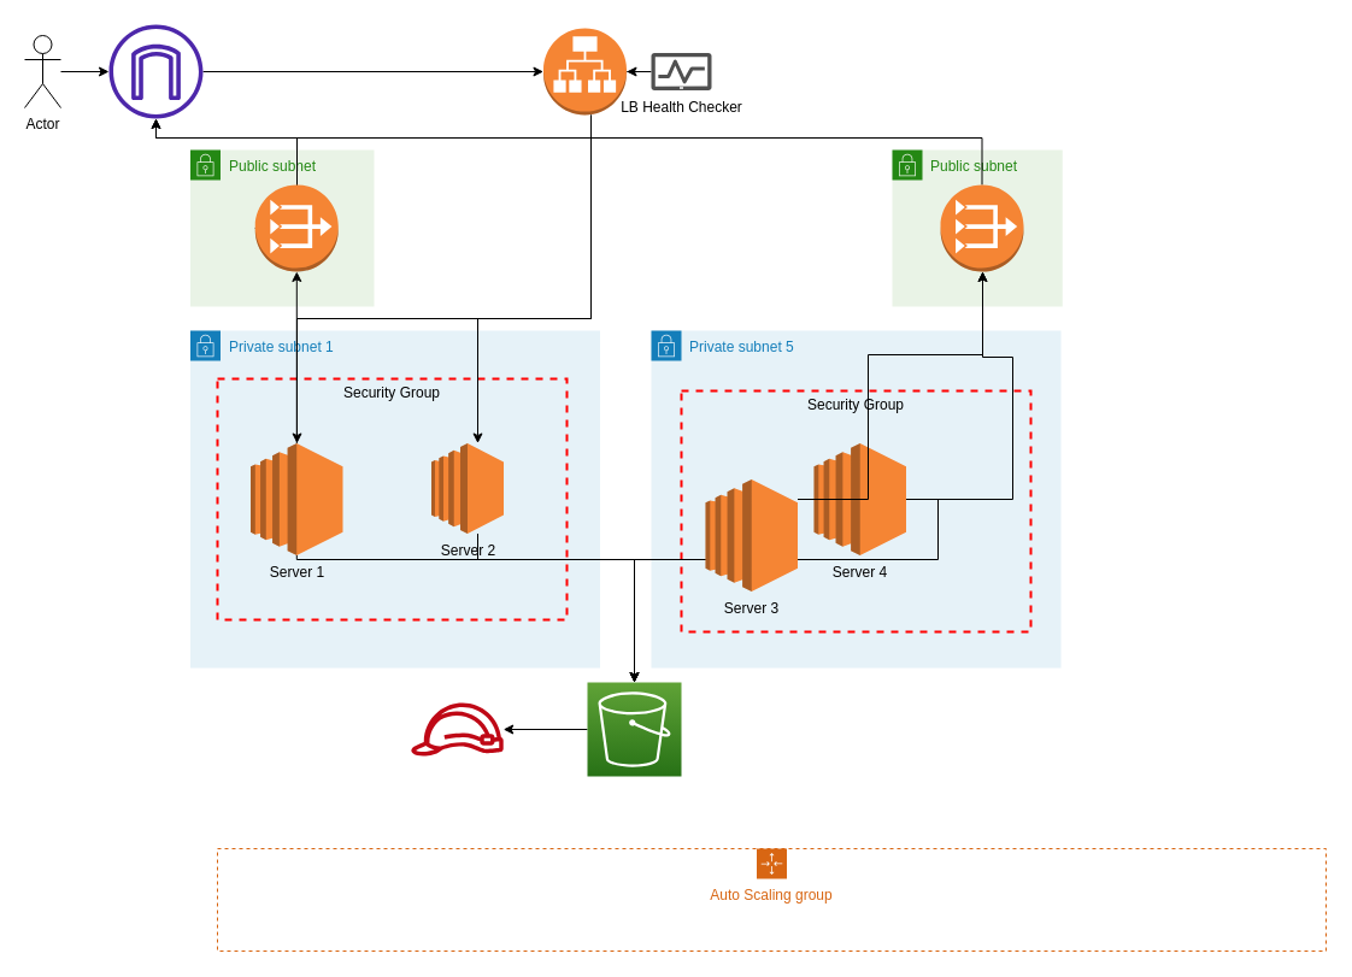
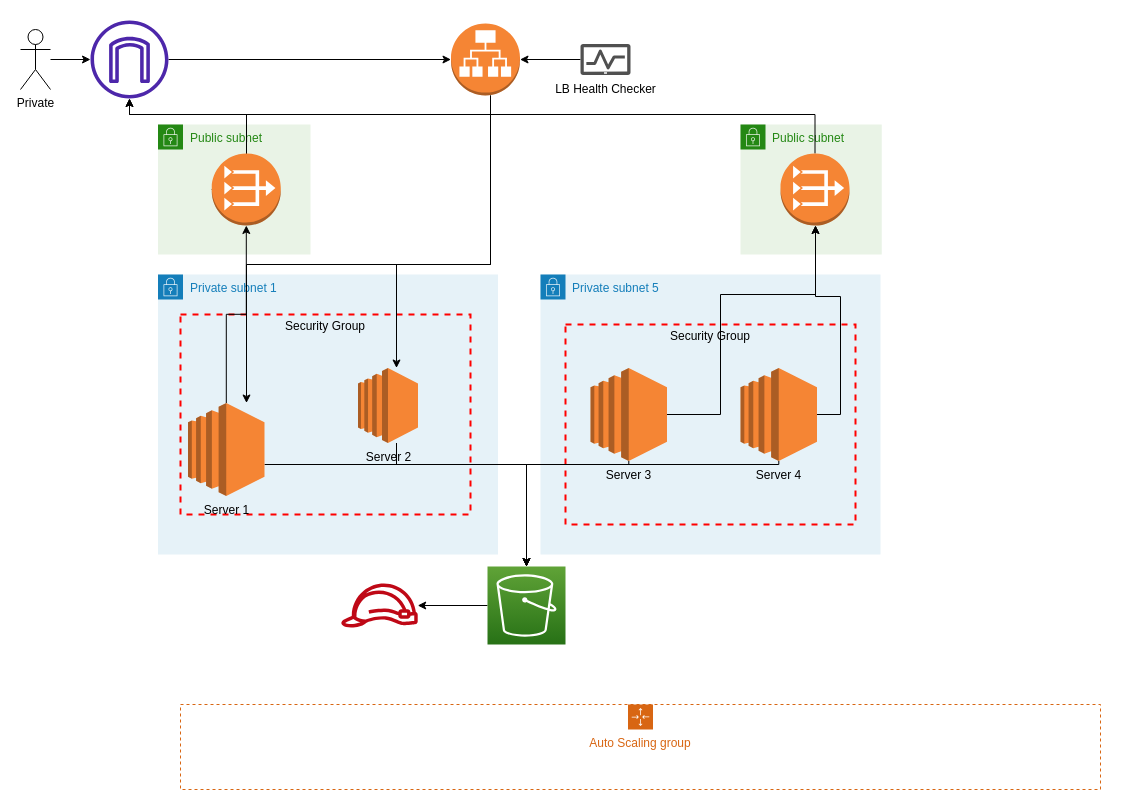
- <mxCell id="22" value="LB Health Checker" style="sketch=0;pointerEvents=1;shadow=0;dashed=0;html=1;strokeColor=none;labelPosition=center;verticalLabelPosition=bottom;verticalAlign=top;align=center;fillColor=#505050;shape=mxgraph.mscae.intune.device_health" vertex="1" parent="1"><mxGeometry x="540" y="43.5" width="50" height="31" as="geometry" /></mxCell>
+ <mxCell id="22" value="LB Health Checker" style="sketch=0;pointerEvents=1;shadow=0;dashed=0;html=1;strokeColor=none;labelPosition=center;verticalLabelPosition=bottom;verticalAlign=top;align=center;fillColor=#505050;shape=mxgraph.mscae.intune.device_health" vertex="1" parent="1"><mxGeometry x="580" y="43.5" width="50" height="31" as="geometry" /></mxCell>
- <mxCell id="20" value="Actor" style="shape=umlActor;verticalLabelPosition=bottom;verticalAlign=top;html=1;outlineConnect=0;" vertex="1" parent="1"><mxGeometry x="20" y="29" width="30" height="60" as="geometry" /></mxCell>
+ <mxCell id="20" value="Private" style="shape=umlActor;verticalLabelPosition=bottom;verticalAlign=top;html=1;outlineConnect=0;" vertex="1" parent="1"><mxGeometry x="20" y="29" width="30" height="60" as="geometry" /></mxCell>
- <mxCell id="15" value="Server 1" style="outlineConnect=0;dashed=0;verticalLabelPosition=bottom;verticalAlign=top;align=center;html=1;shape=mxgraph.aws3.ec2;fillColor=#F58534;gradientColor=none;" vertex="1" parent="1"><mxGeometry x="207.5" y="367.5" width="76.5" height="93" as="geometry" /></mxCell>
+ <mxCell id="15" value="Server 1" style="outlineConnect=0;dashed=0;verticalLabelPosition=bottom;verticalAlign=top;align=center;html=1;shape=mxgraph.aws3.ec2;fillColor=#F58534;gradientColor=none;" vertex="1" parent="1"><mxGeometry x="187.5" y="402.5" width="76.5" height="93" as="geometry" /></mxCell>
- <mxCell id="25" value="Server 4" style="outlineConnect=0;dashed=0;verticalLabelPosition=bottom;verticalAlign=top;align=center;html=1;shape=mxgraph.aws3.ec2;fillColor=#F58534;gradientColor=none;" vertex="1" parent="1"><mxGeometry x="675" y="367.5" width="76.5" height="93" as="geometry" /></mxCell>
+ <mxCell id="25" value="Server 4" style="outlineConnect=0;dashed=0;verticalLabelPosition=bottom;verticalAlign=top;align=center;html=1;shape=mxgraph.aws3.ec2;fillColor=#F58534;gradientColor=none;" vertex="1" parent="1"><mxGeometry x="740" y="367.5" width="76.5" height="93" as="geometry" /></mxCell>
- <mxCell id="28" value="Server 3" style="outlineConnect=0;dashed=0;verticalLabelPosition=bottom;verticalAlign=top;align=center;html=1;shape=mxgraph.aws3.ec2;fillColor=#F58534;gradientColor=none;" vertex="1" parent="1"><mxGeometry x="585" y="397.5" width="76.5" height="93" as="geometry" /></mxCell>
+ <mxCell id="28" value="Server 3" style="outlineConnect=0;dashed=0;verticalLabelPosition=bottom;verticalAlign=top;align=center;html=1;shape=mxgraph.aws3.ec2;fillColor=#F58534;gradientColor=none;" vertex="1" parent="1"><mxGeometry x="590" y="367.5" width="76.5" height="93" as="geometry" /></mxCell>
